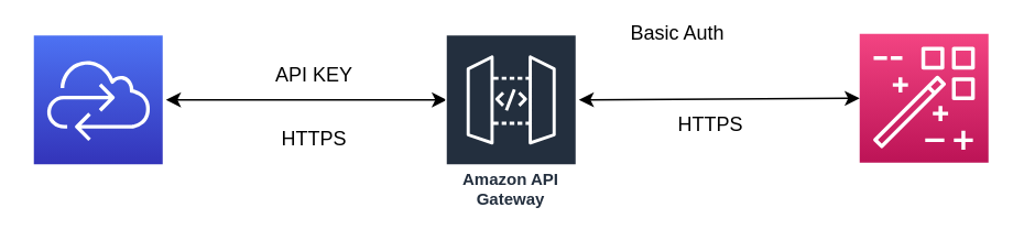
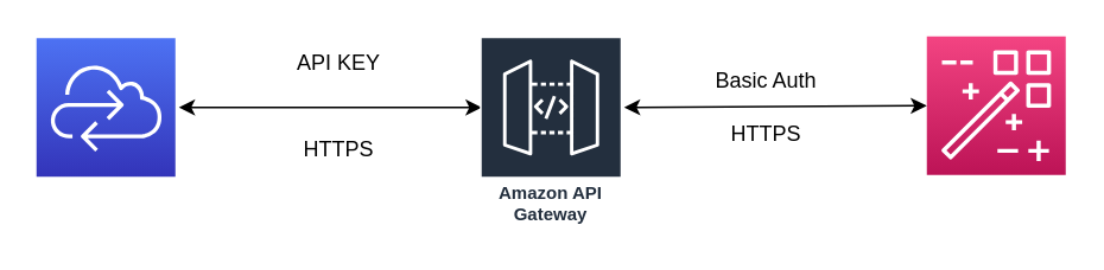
- <mxCell id="10" value="Basic Auth" style="text;html=1;strokeColor=none;fillColor=none;align=center;verticalAlign=middle;whiteSpace=wrap;rounded=0;" vertex="1" parent="1"><mxGeometry x="380" y="5" width="60" height="30" as="geometry" /></mxCell>
+ <mxCell id="10" value="Basic Auth" style="text;html=1;strokeColor=none;fillColor=none;align=center;verticalAlign=middle;whiteSpace=wrap;rounded=0;" vertex="1" parent="1"><mxGeometry x="400" y="30" width="60" height="30" as="geometry" /></mxCell>
- <mxCell id="3" value="API KEY" style="text;html=1;strokeColor=none;fillColor=none;align=center;verticalAlign=middle;whiteSpace=wrap;rounded=0;" vertex="1" parent="1"><mxGeometry x="160" y="30" width="60" height="30" as="geometry" /></mxCell>
+ <mxCell id="3" value="API KEY" style="text;html=1;strokeColor=none;fillColor=none;align=center;verticalAlign=middle;whiteSpace=wrap;rounded=0;" vertex="1" parent="1"><mxGeometry x="160" y="20" width="60" height="30" as="geometry" /></mxCell>
